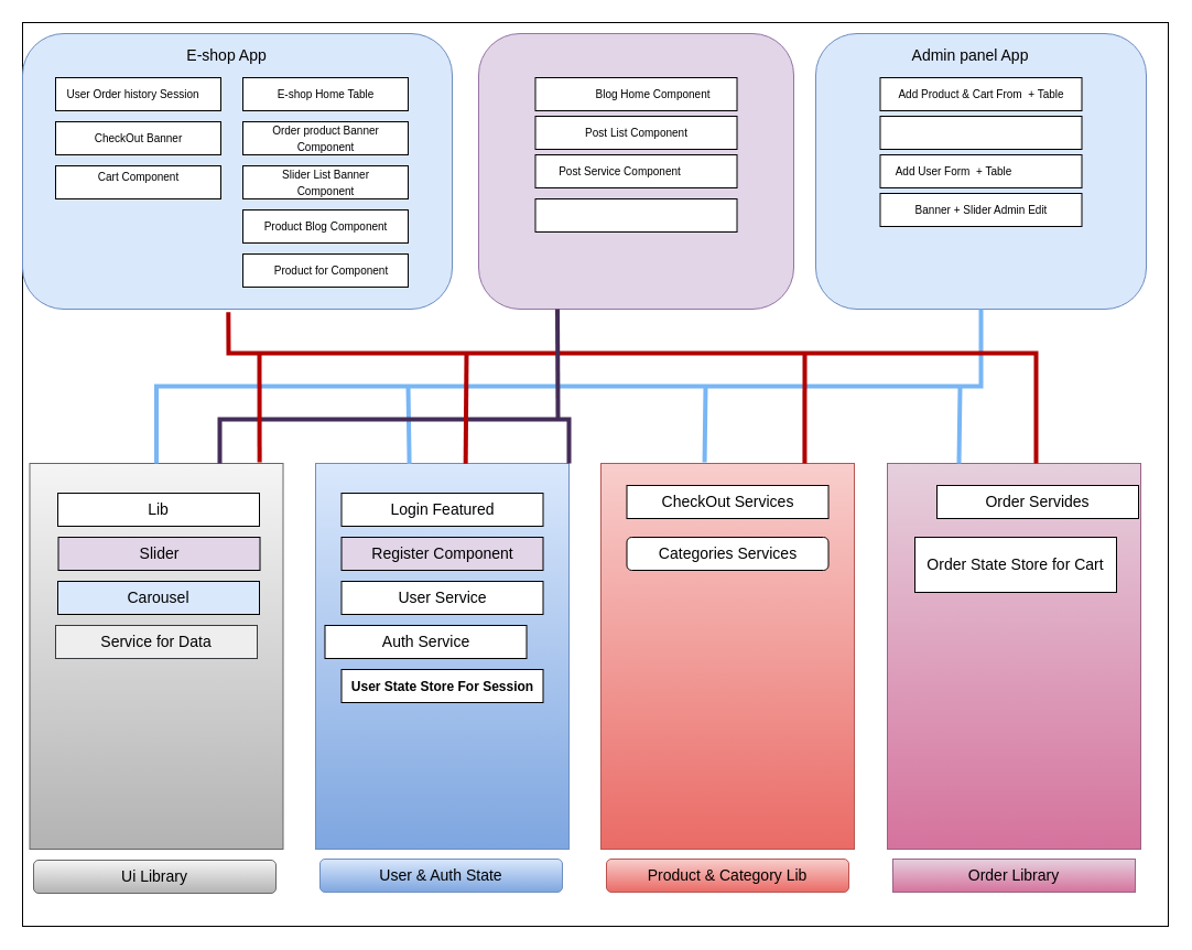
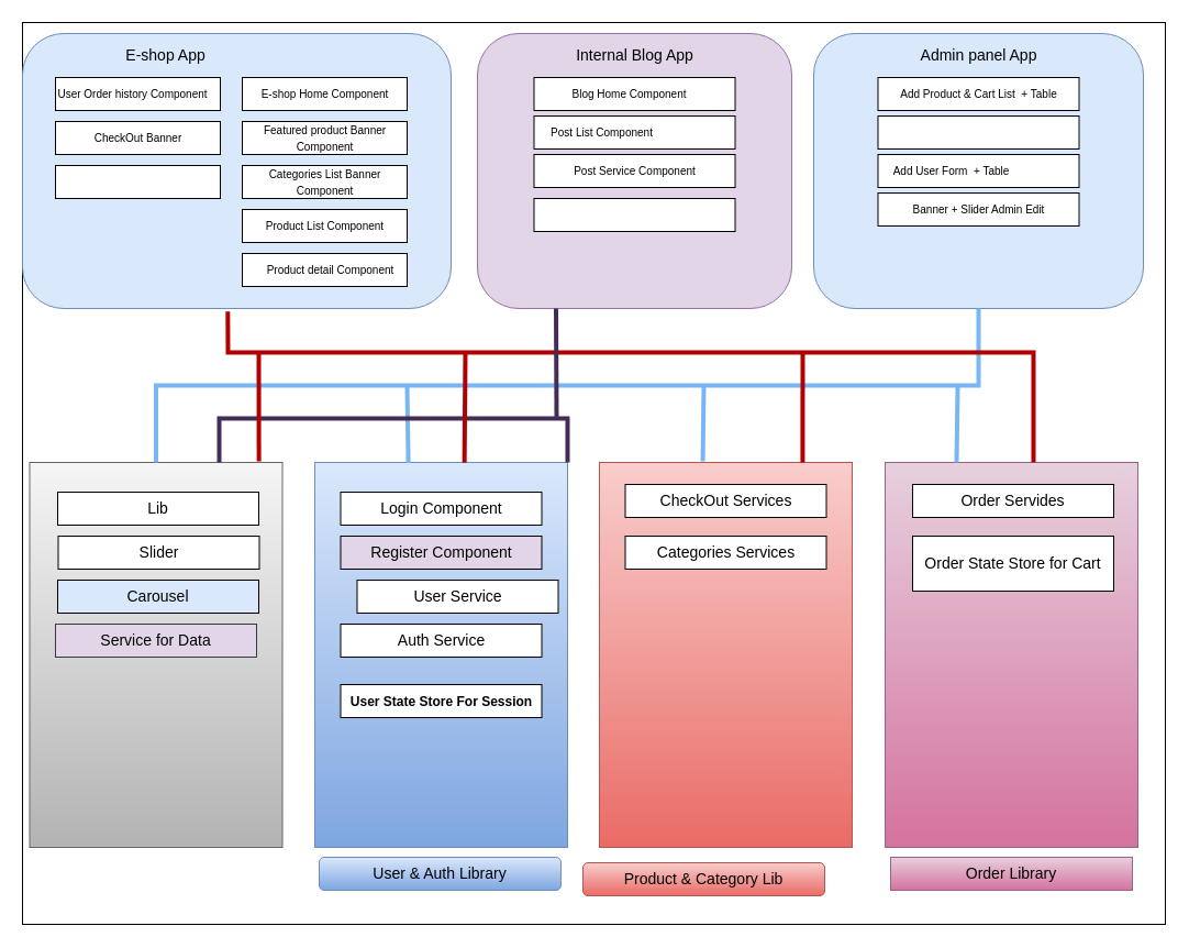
- <mxCell id="6" value="&lt;span style=&quot;font-size: 14px;&quot;&gt;E-shop App&lt;/span&gt;" style="text;html=1;resizable=0;autosize=1;align=center;verticalAlign=middle;points=[];fillColor=none;strokeColor=none;rounded=0;shadow=0;" vertex="1" parent="1"><mxGeometry x="160" y="40" width="90" height="20" as="geometry" /></mxCell>
+ <mxCell id="6" value="&lt;span style=&quot;font-size: 14px;&quot;&gt;E-shop App&lt;/span&gt;" style="text;html=1;resizable=0;autosize=1;align=center;verticalAlign=middle;points=[];fillColor=none;strokeColor=none;rounded=0;shadow=0;" vertex="1" parent="1"><mxGeometry x="105" y="40" width="90" height="20" as="geometry" /></mxCell>
+ <mxCell id="7" value="&lt;span style=&quot;font-size: 14px;&quot;&gt;Internal Blog App&lt;/span&gt;" style="text;html=1;resizable=0;autosize=1;align=center;verticalAlign=middle;points=[];fillColor=none;strokeColor=none;rounded=0;shadow=0;" vertex="1" parent="1"><mxGeometry x="517" y="40" width="120" height="20" as="geometry" /></mxCell>
- <mxCell id="8" value="&lt;span style=&quot;font-size: 14px;&quot;&gt;Admin panel App&lt;/span&gt;" style="text;html=1;resizable=0;autosize=1;align=center;verticalAlign=middle;points=[];fillColor=none;strokeColor=none;rounded=0;shadow=0;" vertex="1" parent="1"><mxGeometry x="820" y="40" width="120" height="20" as="geometry" /></mxCell>
+ <mxCell id="8" value="&lt;span style=&quot;font-size: 14px;&quot;&gt;Admin panel App&lt;/span&gt;" style="text;html=1;resizable=0;autosize=1;align=center;verticalAlign=middle;points=[];fillColor=none;strokeColor=none;rounded=0;shadow=0;" vertex="1" parent="1"><mxGeometry x="830" y="40" width="120" height="20" as="geometry" /></mxCell>
- <mxCell id="16" value="&lt;span style=&quot;font-size: 10px;&quot;&gt;User Order history Session&lt;/span&gt;" style="text;html=1;resizable=0;autosize=1;align=center;verticalAlign=middle;points=[];fillColor=none;strokeColor=none;rounded=0;shadow=0;" vertex="1" parent="1"><mxGeometry x="45" y="75" width="150" height="20" as="geometry" /></mxCell>
+ <mxCell id="16" value="&lt;span style=&quot;font-size: 10px;&quot;&gt;User Order history Component&lt;/span&gt;" style="text;html=1;resizable=0;autosize=1;align=center;verticalAlign=middle;points=[];fillColor=none;strokeColor=none;rounded=0;shadow=0;" vertex="1" parent="1"><mxGeometry x="45" y="75" width="150" height="20" as="geometry" /></mxCell>
- <mxCell id="19" value="&lt;span style=&quot;font-size: 10px;&quot;&gt;E-shop Home Table&lt;/span&gt;" style="text;html=1;resizable=0;autosize=1;align=center;verticalAlign=middle;points=[];fillColor=none;strokeColor=none;rounded=0;shadow=0;" vertex="1" parent="1"><mxGeometry x="230" y="75" width="130" height="20" as="geometry" /></mxCell>
+ <mxCell id="19" value="&lt;span style=&quot;font-size: 10px;&quot;&gt;E-shop Home Component&lt;/span&gt;" style="text;html=1;resizable=0;autosize=1;align=center;verticalAlign=middle;points=[];fillColor=none;strokeColor=none;rounded=0;shadow=0;" vertex="1" parent="1"><mxGeometry x="230" y="75" width="130" height="20" as="geometry" /></mxCell>
- <mxCell id="33" value="&lt;span style=&quot;font-size: 10px;&quot;&gt;Blog Home Component&lt;/span&gt;" style="text;html=1;resizable=0;autosize=1;align=center;verticalAlign=middle;points=[];fillColor=none;strokeColor=none;rounded=0;shadow=0;" vertex="1" parent="1"><mxGeometry x="532" y="75" width="120" height="20" as="geometry" /></mxCell>
+ <mxCell id="33" value="&lt;span style=&quot;font-size: 10px;&quot;&gt;Blog Home Component&lt;/span&gt;" style="text;html=1;resizable=0;autosize=1;align=center;verticalAlign=middle;points=[];fillColor=none;strokeColor=none;rounded=0;shadow=0;" vertex="1" parent="1"><mxGeometry x="512" y="75" width="120" height="20" as="geometry" /></mxCell>
- <mxCell id="36" value="&lt;span style=&quot;font-size: 10px;&quot;&gt;Add Product &amp;amp; Cart From&amp;nbsp; + Table&lt;/span&gt;" style="text;html=1;resizable=0;autosize=1;align=center;verticalAlign=middle;points=[];fillColor=none;strokeColor=none;rounded=0;shadow=0;" vertex="1" parent="1"><mxGeometry x="805" y="75" width="170" height="20" as="geometry" /></mxCell>
+ <mxCell id="36" value="&lt;span style=&quot;font-size: 10px;&quot;&gt;Add Product &amp;amp; Cart List&amp;nbsp; + Table&lt;/span&gt;" style="text;html=1;resizable=0;autosize=1;align=center;verticalAlign=middle;points=[];fillColor=none;strokeColor=none;rounded=0;shadow=0;" vertex="1" parent="1"><mxGeometry x="805" y="75" width="170" height="20" as="geometry" /></mxCell>
- <mxCell id="34" value="&lt;span style=&quot;font-size: 10px;&quot;&gt;Post List Component&lt;/span&gt;" style="text;html=1;resizable=0;autosize=1;align=center;verticalAlign=middle;points=[];fillColor=none;strokeColor=none;rounded=0;shadow=0;" vertex="1" parent="1"><mxGeometry x="522" y="110" width="110" height="20" as="geometry" /></mxCell>
+ <mxCell id="34" value="&lt;span style=&quot;font-size: 10px;&quot;&gt;Post List Component&lt;/span&gt;" style="text;html=1;resizable=0;autosize=1;align=center;verticalAlign=middle;points=[];fillColor=none;strokeColor=none;rounded=0;shadow=0;" vertex="1" parent="1"><mxGeometry x="492" y="110" width="110" height="20" as="geometry" /></mxCell>
- <mxCell id="20" value="&lt;span style=&quot;font-size: 10px;&quot;&gt;Order product Banner &lt;br&gt;Component&lt;/span&gt;" style="text;html=1;resizable=0;autosize=1;align=center;verticalAlign=middle;points=[];fillColor=none;strokeColor=none;rounded=0;shadow=0;" vertex="1" parent="1"><mxGeometry x="230" y="105" width="130" height="40" as="geometry" /></mxCell>
+ <mxCell id="20" value="&lt;span style=&quot;font-size: 10px;&quot;&gt;Featured product Banner &lt;br&gt;Component&lt;/span&gt;" style="text;html=1;resizable=0;autosize=1;align=center;verticalAlign=middle;points=[];fillColor=none;strokeColor=none;rounded=0;shadow=0;" vertex="1" parent="1"><mxGeometry x="230" y="105" width="130" height="40" as="geometry" /></mxCell>
- <mxCell id="35" value="&lt;span style=&quot;font-size: 10px;&quot;&gt;Post Service Component&lt;/span&gt;" style="text;html=1;resizable=0;autosize=1;align=center;verticalAlign=middle;points=[];fillColor=none;strokeColor=none;rounded=0;shadow=0;" vertex="1" parent="1"><mxGeometry x="497" y="145" width="130" height="20" as="geometry" /></mxCell>
+ <mxCell id="35" value="&lt;span style=&quot;font-size: 10px;&quot;&gt;Post Service Component&lt;/span&gt;" style="text;html=1;resizable=0;autosize=1;align=center;verticalAlign=middle;points=[];fillColor=none;strokeColor=none;rounded=0;shadow=0;" vertex="1" parent="1"><mxGeometry x="512" y="145" width="130" height="20" as="geometry" /></mxCell>
- <mxCell id="18" value="&lt;span style=&quot;font-size: 10px;&quot;&gt;Cart Component&lt;/span&gt;" style="text;html=1;resizable=0;autosize=1;align=center;verticalAlign=middle;points=[];fillColor=none;strokeColor=none;rounded=0;shadow=0;" vertex="1" parent="1"><mxGeometry x="80" y="150" width="90" height="20" as="geometry" /></mxCell>
- <mxCell id="21" value="&lt;span style=&quot;font-size: 10px;&quot;&gt;Slider List Banner&lt;br&gt;Component&lt;br&gt;&lt;/span&gt;" style="text;html=1;resizable=0;autosize=1;align=center;verticalAlign=middle;points=[];fillColor=none;strokeColor=none;rounded=0;shadow=0;" vertex="1" parent="1"><mxGeometry x="235" y="145" width="120" height="40" as="geometry" /></mxCell>
+ <mxCell id="21" value="&lt;span style=&quot;font-size: 10px;&quot;&gt;Categories List Banner&lt;br&gt;Component&lt;br&gt;&lt;/span&gt;" style="text;html=1;resizable=0;autosize=1;align=center;verticalAlign=middle;points=[];fillColor=none;strokeColor=none;rounded=0;shadow=0;" vertex="1" parent="1"><mxGeometry x="235" y="145" width="120" height="40" as="geometry" /></mxCell>
- <mxCell id="22" value="&lt;span style=&quot;font-size: 10px;&quot;&gt;Product Blog Component&lt;/span&gt;" style="text;html=1;resizable=0;autosize=1;align=center;verticalAlign=middle;points=[];fillColor=none;strokeColor=none;rounded=0;shadow=0;" vertex="1" parent="1"><mxGeometry x="235" y="195" width="120" height="20" as="geometry" /></mxCell>
+ <mxCell id="22" value="&lt;span style=&quot;font-size: 10px;&quot;&gt;Product List Component&lt;/span&gt;" style="text;html=1;resizable=0;autosize=1;align=center;verticalAlign=middle;points=[];fillColor=none;strokeColor=none;rounded=0;shadow=0;" vertex="1" parent="1"><mxGeometry x="235" y="195" width="120" height="20" as="geometry" /></mxCell>
- <mxCell id="24" value="&lt;span style=&quot;font-size: 10px;&quot;&gt;Product for Component&lt;/span&gt;" style="text;html=1;resizable=0;autosize=1;align=center;verticalAlign=middle;points=[];fillColor=none;strokeColor=none;rounded=0;shadow=0;" vertex="1" parent="1"><mxGeometry x="235" y="235" width="130" height="20" as="geometry" /></mxCell>
+ <mxCell id="24" value="&lt;span style=&quot;font-size: 10px;&quot;&gt;Product detail Component&lt;/span&gt;" style="text;html=1;resizable=0;autosize=1;align=center;verticalAlign=middle;points=[];fillColor=none;strokeColor=none;rounded=0;shadow=0;" vertex="1" parent="1"><mxGeometry x="235" y="235" width="130" height="20" as="geometry" /></mxCell>
- <mxCell id="58" value="Order Servides" style="rounded=0;whiteSpace=wrap;html=1;shadow=0;fontSize=14;" vertex="1" parent="1"><mxGeometry x="850" y="440" width="183" height="30" as="geometry" /></mxCell>
+ <mxCell id="58" value="Order Servides" style="rounded=0;whiteSpace=wrap;html=1;shadow=0;fontSize=14;" vertex="1" parent="1"><mxGeometry x="830" y="440" width="183" height="30" as="geometry" /></mxCell>
- <mxCell id="51" value="Login Featured" style="rounded=0;whiteSpace=wrap;html=1;shadow=0;fontSize=14;" vertex="1" parent="1"><mxGeometry x="309.5" y="447" width="183" height="30" as="geometry" /></mxCell>
+ <mxCell id="51" value="Login Component" style="rounded=0;whiteSpace=wrap;html=1;shadow=0;fontSize=14;" vertex="1" parent="1"><mxGeometry x="309.5" y="447" width="183" height="30" as="geometry" /></mxCell>
- <mxCell id="44" value="Slider" style="rounded=0;whiteSpace=wrap;html=1;shadow=0;fontSize=14;fillColor=#e1d5e7;" vertex="1" parent="1"><mxGeometry x="52.5" y="487" width="183" height="30" as="geometry" /></mxCell>
+ <mxCell id="44" value="Slider" style="rounded=0;whiteSpace=wrap;html=1;shadow=0;fontSize=14;" vertex="1" parent="1"><mxGeometry x="52.5" y="487" width="183" height="30" as="geometry" /></mxCell>
- <mxCell id="57" value="Categories Services" style="whiteSpace=wrap;html=1;shadow=0;fontSize=14;rounded=1;" vertex="1" parent="1"><mxGeometry x="568.5" y="487" width="183" height="30" as="geometry" /></mxCell>
+ <mxCell id="57" value="Categories Services" style="rounded=0;whiteSpace=wrap;html=1;shadow=0;fontSize=14;" vertex="1" parent="1"><mxGeometry x="568.5" y="487" width="183" height="30" as="geometry" /></mxCell>
- <mxCell id="53" value="User Service" style="rounded=0;whiteSpace=wrap;html=1;shadow=0;fontSize=14;" vertex="1" parent="1"><mxGeometry x="309.5" y="527" width="183" height="30" as="geometry" /></mxCell>
+ <mxCell id="53" value="User Service" style="rounded=0;whiteSpace=wrap;html=1;shadow=0;fontSize=14;" vertex="1" parent="1"><mxGeometry x="324.5" y="527" width="183" height="30" as="geometry" /></mxCell>
- <mxCell id="46" value="Service for Data" style="rounded=0;whiteSpace=wrap;html=1;shadow=0;fontSize=14;fillColor=#eeeeee;strokeColor=#36393d;" vertex="1" parent="1"><mxGeometry x="50" y="567" width="183" height="30" as="geometry" /></mxCell>
+ <mxCell id="46" value="Service for Data" style="rounded=0;whiteSpace=wrap;html=1;shadow=0;fontSize=14;fillColor=#e1d5e7;strokeColor=#36393d;" vertex="1" parent="1"><mxGeometry x="50" y="567" width="183" height="30" as="geometry" /></mxCell>
- <mxCell id="54" value="Auth Service" style="rounded=0;whiteSpace=wrap;html=1;shadow=0;fontSize=14;" vertex="1" parent="1"><mxGeometry x="294.5" y="567" width="183" height="30" as="geometry" /></mxCell>
+ <mxCell id="54" value="Auth Service" style="rounded=0;whiteSpace=wrap;html=1;shadow=0;fontSize=14;" vertex="1" parent="1"><mxGeometry x="309.5" y="567" width="183" height="30" as="geometry" /></mxCell>
- <mxCell id="55" value="&lt;font style=&quot;font-size: 12px;&quot;&gt;&lt;b&gt;User State Store For Session&lt;/b&gt;&lt;/font&gt;" style="rounded=0;whiteSpace=wrap;html=1;shadow=0;fontSize=14;" vertex="1" parent="1"><mxGeometry x="309.5" y="607" width="183" height="30" as="geometry" /></mxCell>
+ <mxCell id="55" value="&lt;font style=&quot;font-size: 12px;&quot;&gt;&lt;b&gt;User State Store For Session&lt;/b&gt;&lt;/font&gt;" style="rounded=0;whiteSpace=wrap;html=1;shadow=0;fontSize=14;" vertex="1" parent="1"><mxGeometry x="309.5" y="622" width="183" height="30" as="geometry" /></mxCell>
- <mxCell id="48" value="&lt;font style=&quot;font-size: 14px;&quot;&gt;User &amp;amp; Auth State&lt;/font&gt;" style="rounded=1;whiteSpace=wrap;html=1;shadow=0;fontSize=10;fillColor=#dae8fc;gradientColor=#7ea6e0;strokeColor=#6c8ebf;" vertex="1" parent="1"><mxGeometry x="290" y="779" width="220" height="30" as="geometry" /></mxCell>
+ <mxCell id="48" value="&lt;font style=&quot;font-size: 14px;&quot;&gt;User &amp;amp; Auth Library&lt;/font&gt;" style="rounded=1;whiteSpace=wrap;html=1;shadow=0;fontSize=10;fillColor=#dae8fc;gradientColor=#7ea6e0;strokeColor=#6c8ebf;" vertex="1" parent="1"><mxGeometry x="290" y="779" width="220" height="30" as="geometry" /></mxCell>
- <mxCell id="49" value="&lt;span style=&quot;font-size: 14px;&quot;&gt;Product &amp;amp; Category Lib&lt;/span&gt;" style="rounded=1;whiteSpace=wrap;html=1;shadow=0;fontSize=10;fillColor=#f8cecc;gradientColor=#ea6b66;strokeColor=#b85450;" vertex="1" parent="1"><mxGeometry x="550" y="779" width="220" height="30" as="geometry" /></mxCell>
+ <mxCell id="49" value="&lt;span style=&quot;font-size: 14px;&quot;&gt;Product &amp;amp; Category Lib&lt;/span&gt;" style="rounded=1;whiteSpace=wrap;html=1;shadow=0;fontSize=10;fillColor=#f8cecc;gradientColor=#ea6b66;strokeColor=#b85450;" vertex="1" parent="1"><mxGeometry x="530" y="784" width="220" height="30" as="geometry" /></mxCell>
- <mxCell id="47" value="&lt;font style=&quot;font-size: 14px;&quot;&gt;Ui Library&lt;/font&gt;" style="rounded=1;whiteSpace=wrap;html=1;shadow=0;fontSize=10;fillColor=#f5f5f5;gradientColor=#b3b3b3;strokeColor=#666666;" vertex="1" parent="1"><mxGeometry x="30" y="780" width="220" height="30" as="geometry" /></mxCell>
